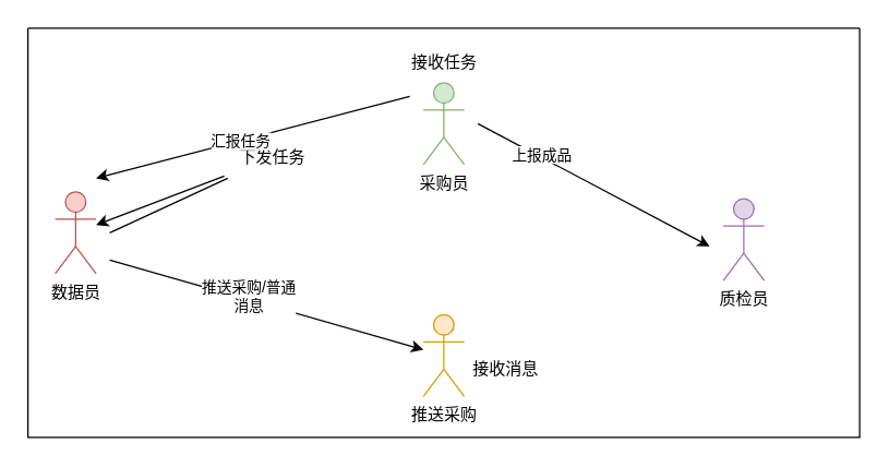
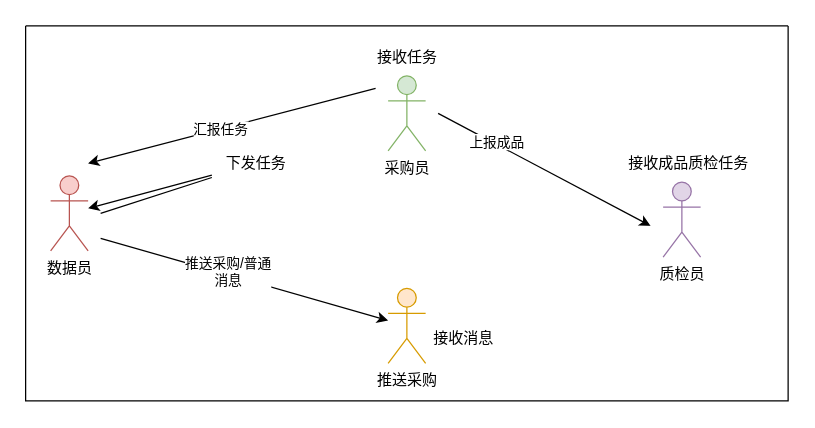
- <mxCell id="7" value="下发任务" style="text;html=1;align=center;verticalAlign=middle;resizable=0;points=[];autosize=1;strokeColor=none;fillColor=none;" vertex="1" parent="1"><mxGeometry x="164" y="100" width="70" height="30" as="geometry" /></mxCell>
+ <mxCell id="7" value="下发任务" style="text;html=1;align=center;verticalAlign=middle;resizable=0;points=[];autosize=1;strokeColor=none;fillColor=none;" vertex="1" parent="1"><mxGeometry x="169" y="115" width="70" height="30" as="geometry" /></mxCell>
+ <mxCell id="15" value="接收成品质检任务" style="text;html=1;align=center;verticalAlign=middle;resizable=0;points=[];autosize=1;strokeColor=none;fillColor=none;" vertex="1" parent="1"><mxGeometry x="490" y="115" width="120" height="30" as="geometry" /></mxCell>
